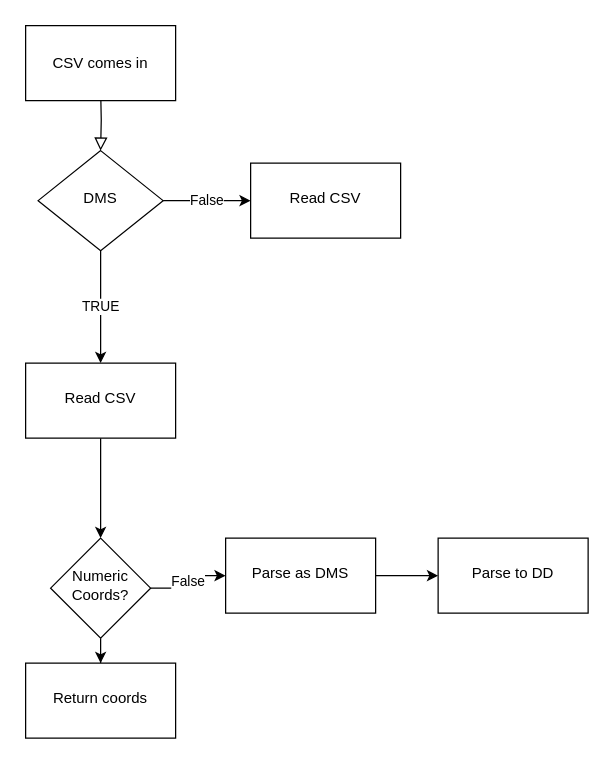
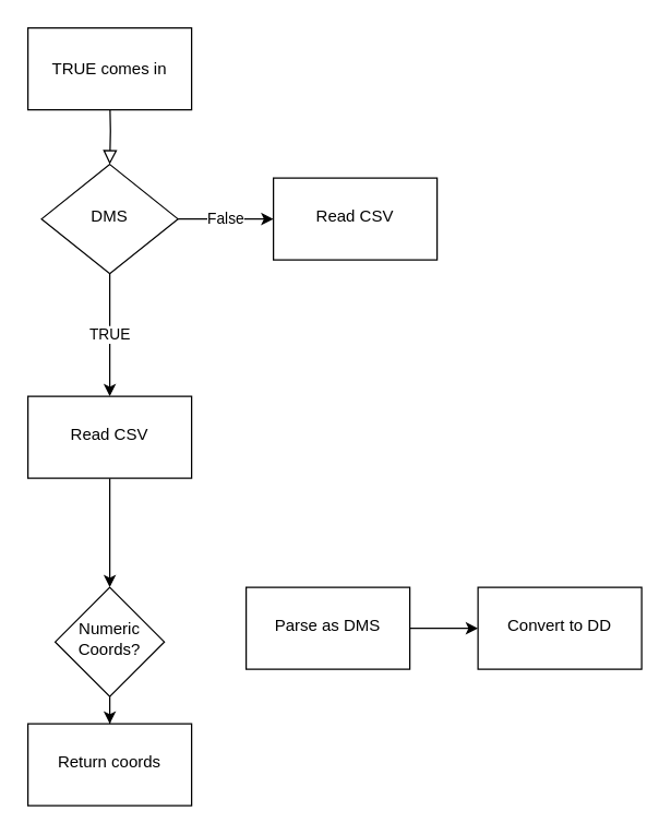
- <mxCell id="8" value="CSV comes in" style="rounded=0;whiteSpace=wrap;html=1;" vertex="1" parent="1"><mxGeometry x="20" y="20" width="120" height="60" as="geometry" /></mxCell>
+ <mxCell id="8" value="TRUE comes in" style="rounded=0;whiteSpace=wrap;html=1;" vertex="1" parent="1"><mxGeometry x="20" y="20" width="120" height="60" as="geometry" /></mxCell>
- <mxCell id="15" value="Parse to DD" style="whiteSpace=wrap;html=1;shadow=0;strokeWidth=1;spacing=6;spacingTop=-4;" vertex="1" parent="1"><mxGeometry x="350" y="430" width="120" height="60" as="geometry" /></mxCell>
+ <mxCell id="15" value="Convert to DD" style="whiteSpace=wrap;html=1;shadow=0;strokeWidth=1;spacing=6;spacingTop=-4;" vertex="1" parent="1"><mxGeometry x="350" y="430" width="120" height="60" as="geometry" /></mxCell>
- <mxCell id="10" value="False" style="edgeStyle=orthogonalEdgeStyle;rounded=0;orthogonalLoop=1;jettySize=auto;html=1;" edge="1" parent="1" source="12" target="14"><mxGeometry relative="1" as="geometry" /></mxCell>
